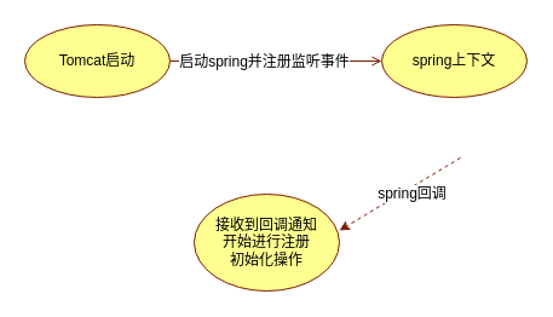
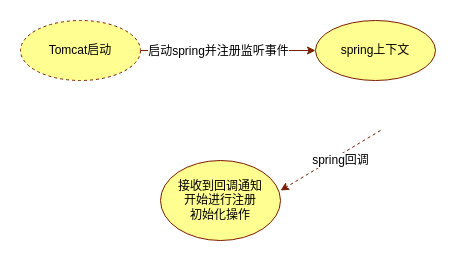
- <mxCell id="4" value="Tomcat启动" style="ellipse;whiteSpace=wrap;html=1;fontFamily=Helvetica;fontSize=12;fontColor=default;strokeColor=#7A1E00;fillColor=#FFFF91;" parent="1" vertex="1"><mxGeometry x="20" y="20" width="120" height="60" as="geometry" /></mxCell>
+ <mxCell id="4" value="Tomcat启动" style="ellipse;whiteSpace=wrap;html=1;fontFamily=Helvetica;fontSize=12;fontColor=default;strokeColor=#7A1E00;fillColor=#FFFF91;dashed=1;" parent="1" vertex="1"><mxGeometry x="20" y="20" width="120" height="60" as="geometry" /></mxCell>
- <mxCell id="2" style="edgeStyle=orthogonalEdgeStyle;rounded=0;orthogonalLoop=1;jettySize=auto;html=1;exitX=1;exitY=0.5;exitDx=0;exitDy=0;fontFamily=Helvetica;fontSize=12;fontColor=default;strokeColor=#7A1E00;endArrow=open;" parent="1" source="4" target="5" edge="1"><mxGeometry relative="1" as="geometry" /></mxCell>
+ <mxCell id="2" style="edgeStyle=orthogonalEdgeStyle;rounded=0;orthogonalLoop=1;jettySize=auto;html=1;exitX=1;exitY=0.5;exitDx=0;exitDy=0;fontFamily=Helvetica;fontSize=12;fontColor=default;strokeColor=#7A1E00;" parent="1" source="4" target="5" edge="1"><mxGeometry relative="1" as="geometry" /></mxCell>
